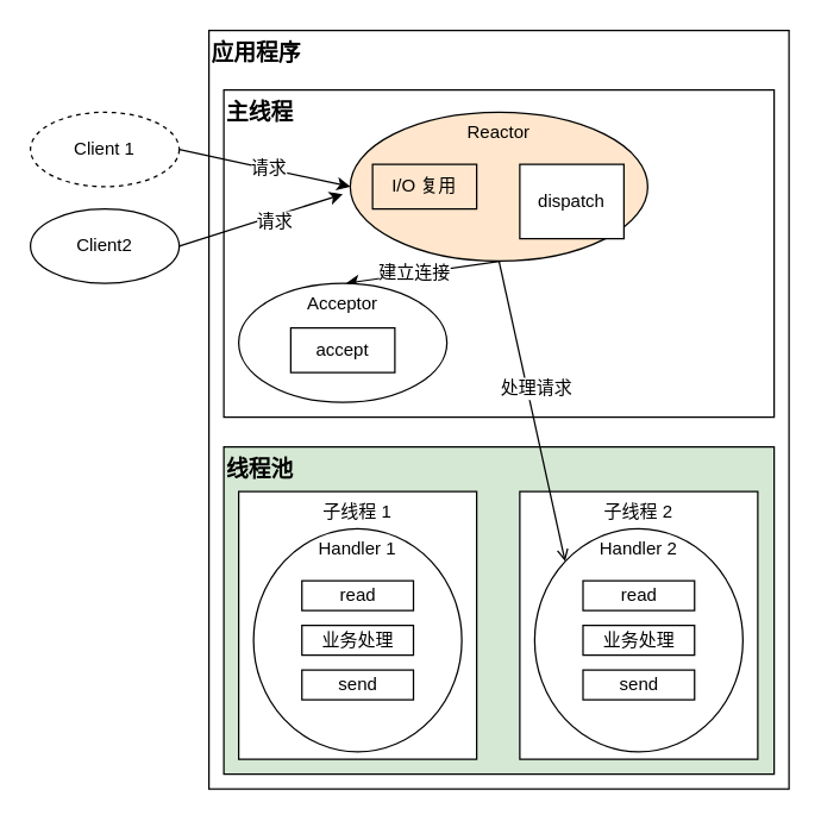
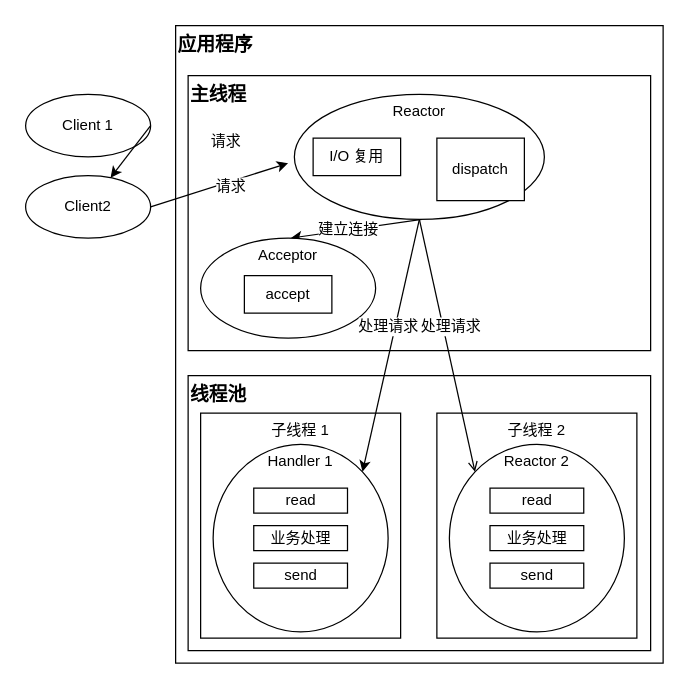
- <mxCell id="3" value="Client 1" style="ellipse;whiteSpace=wrap;html=1;dashed=1;" vertex="1" parent="1"><mxGeometry x="20" y="75" width="100" height="50" as="geometry" /></mxCell>
+ <mxCell id="3" value="Client 1" style="ellipse;whiteSpace=wrap;html=1;" vertex="1" parent="1"><mxGeometry x="20" y="75" width="100" height="50" as="geometry" /></mxCell>
- <mxCell id="26" style="edgeStyle=none;html=1;exitX=1;exitY=0.5;exitDx=0;exitDy=0;entryX=0;entryY=0.5;entryDx=0;entryDy=0;fontSize=15;" edge="1" parent="1" source="3" target="8"><mxGeometry relative="1" as="geometry" /></mxCell>
+ <mxCell id="26" style="edgeStyle=none;html=1;exitX=1;exitY=0.5;exitDx=0;exitDy=0;fontSize=15;" edge="1" parent="1" source="3" target="4"><mxGeometry relative="1" as="geometry" /></mxCell>
- <mxCell id="9" value="I/O 复用" style="rounded=0;whiteSpace=wrap;html=1;fillColor=#ffe6cc;" vertex="1" parent="1"><mxGeometry x="250" y="110" width="70" height="30" as="geometry" /></mxCell>
+ <mxCell id="9" value="I/O 复用" style="rounded=0;whiteSpace=wrap;html=1;" vertex="1" parent="1"><mxGeometry x="250" y="110" width="70" height="30" as="geometry" /></mxCell>
- <mxCell id="8" value="Reactor" style="ellipse;whiteSpace=wrap;html=1;align=center;verticalAlign=top;fillColor=#ffe6cc;" vertex="1" parent="1"><mxGeometry x="235" y="75" width="200" height="100" as="geometry" /></mxCell>
+ <mxCell id="8" value="Reactor" style="ellipse;whiteSpace=wrap;html=1;align=center;verticalAlign=top;" vertex="1" parent="1"><mxGeometry x="235" y="75" width="200" height="100" as="geometry" /></mxCell>
+ <mxCell id="28" style="edgeStyle=none;html=1;exitX=0.5;exitY=1;exitDx=0;exitDy=0;entryX=1;entryY=0;entryDx=0;entryDy=0;fontSize=12;" edge="1" parent="1" source="8" target="15"><mxGeometry relative="1" as="geometry" /></mxCell>
+ <mxCell id="29" value="处理请求" style="edgeLabel;html=1;align=center;verticalAlign=middle;resizable=0;points=[];fontSize=12;" vertex="1" connectable="0" parent="28"><mxGeometry x="-0.251" y="1" relative="1" as="geometry"><mxPoint x="-9" y="9" as="offset" /></mxGeometry></mxCell>
- <mxCell id="16" value="Handler 2" style="ellipse;whiteSpace=wrap;html=1;verticalAlign=top;" vertex="1" parent="1"><mxGeometry x="359" y="355" width="140" height="150" as="geometry" /></mxCell>
+ <mxCell id="16" value="Reactor 2" style="ellipse;whiteSpace=wrap;html=1;verticalAlign=top;" vertex="1" parent="1"><mxGeometry x="359" y="355" width="140" height="150" as="geometry" /></mxCell>
- <mxCell id="12" value="线程池" style="rounded=0;whiteSpace=wrap;html=1;fontStyle=1;fontSize=15;verticalAlign=top;align=left;fillColor=#d5e8d4;" vertex="1" parent="1"><mxGeometry x="150" y="300" width="370" height="220" as="geometry" /></mxCell>
+ <mxCell id="12" value="线程池" style="rounded=0;whiteSpace=wrap;html=1;fontStyle=1;fontSize=15;verticalAlign=top;align=left;" vertex="1" parent="1"><mxGeometry x="150" y="300" width="370" height="220" as="geometry" /></mxCell>
